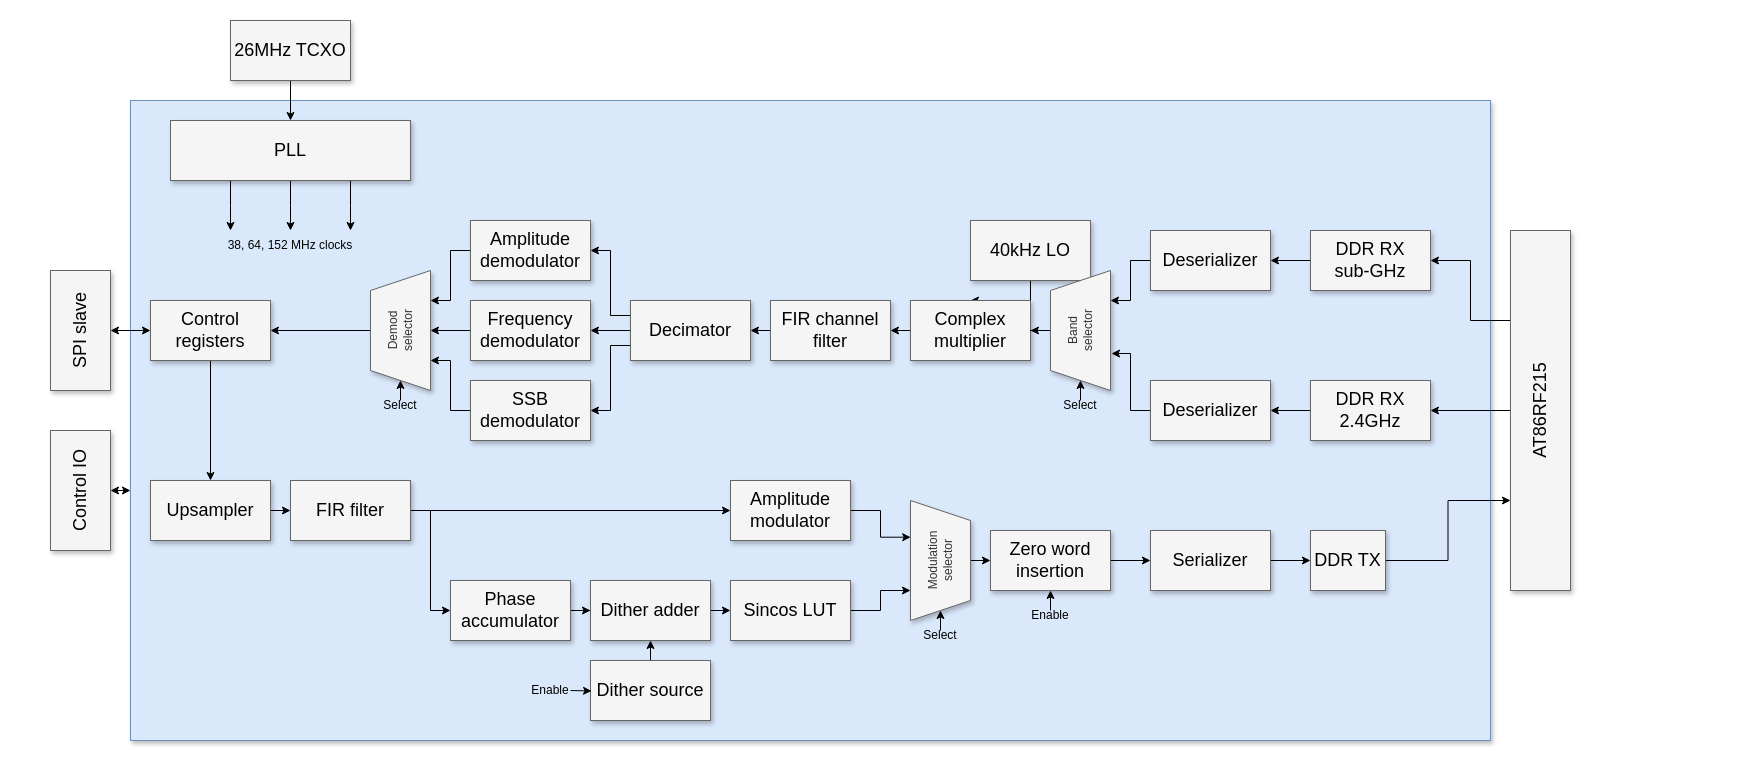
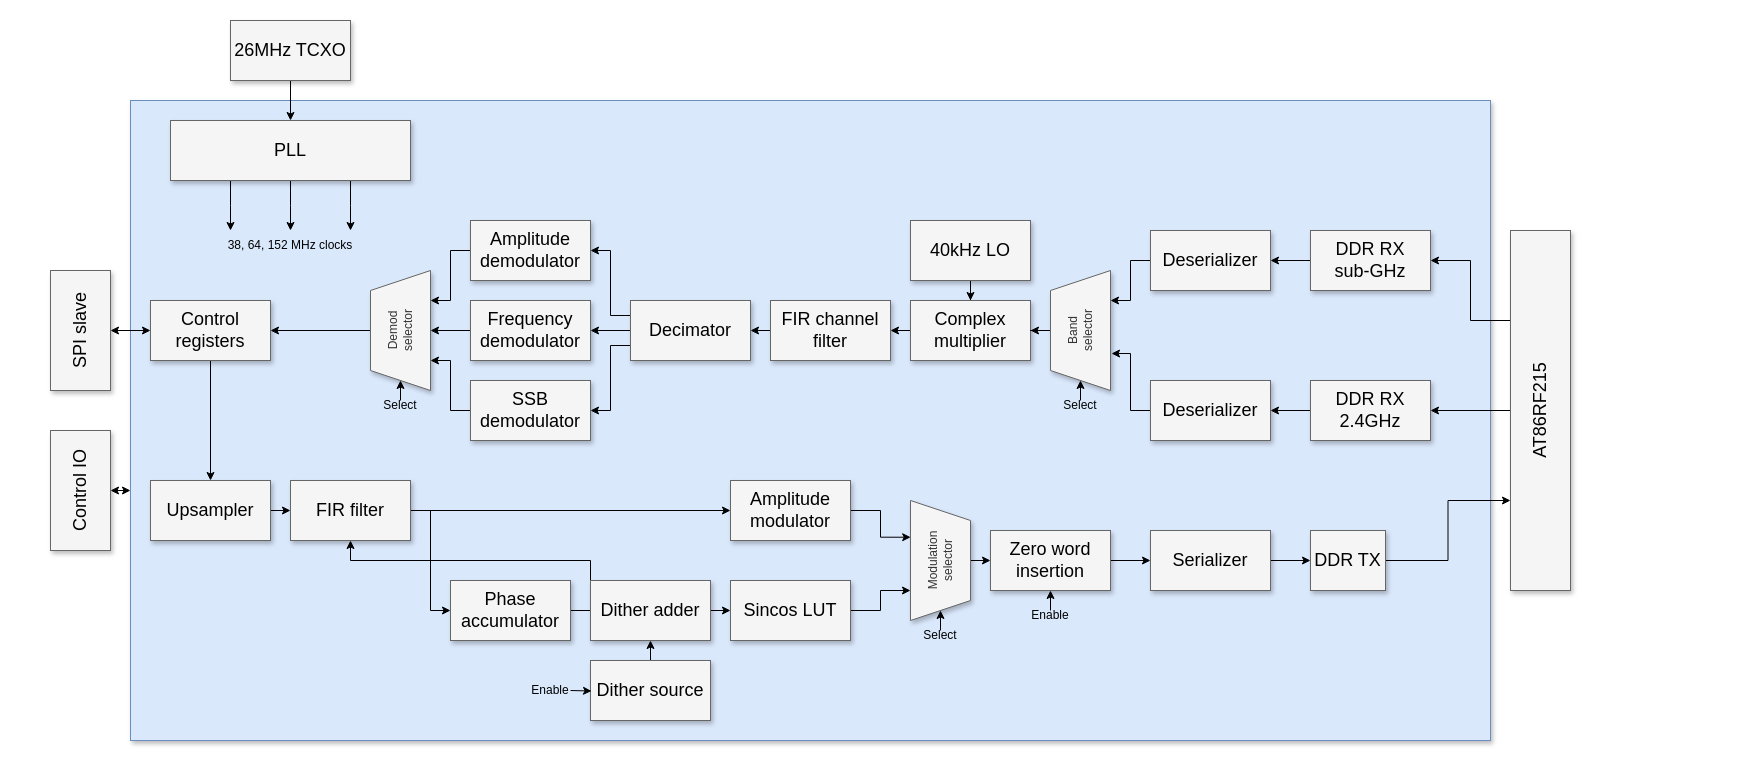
- <mxCell id="35" value="40kHz LO" style="whiteSpace=wrap;html=1;shadow=1;fontSize=18;fillColor=#f5f5f5;strokeColor=#666666;glass=0;" vertex="1" parent="1"><mxGeometry x="970" y="220" width="120" height="60" as="geometry" /></mxCell>
+ <mxCell id="35" value="40kHz LO" style="whiteSpace=wrap;html=1;shadow=1;fontSize=18;fillColor=#f5f5f5;strokeColor=#666666;glass=0;" vertex="1" parent="1"><mxGeometry x="910" y="220" width="120" height="60" as="geometry" /></mxCell>
- <mxCell id="17" style="edgeStyle=orthogonalEdgeStyle;rounded=0;orthogonalLoop=1;jettySize=auto;html=1;exitX=1;exitY=0.5;exitDx=0;exitDy=0;startArrow=none;startFill=0;endArrow=classic;endFill=1;" edge="1" parent="1" source="18" target="25"><mxGeometry relative="1" as="geometry" /></mxCell>
+ <mxCell id="17" style="edgeStyle=orthogonalEdgeStyle;rounded=0;orthogonalLoop=1;jettySize=auto;html=1;exitX=1;exitY=0.5;exitDx=0;exitDy=0;startArrow=none;startFill=0;endArrow=classic;endFill=1;" edge="1" parent="1" source="18" target="59"><mxGeometry relative="1" as="geometry" /></mxCell>
